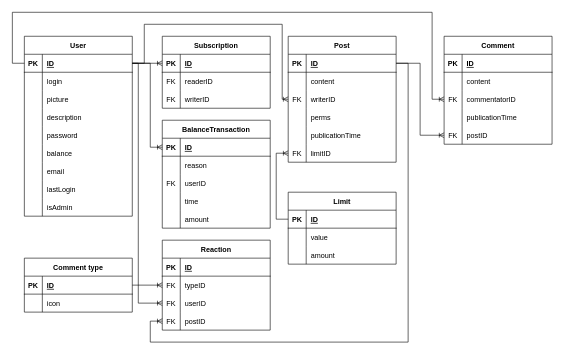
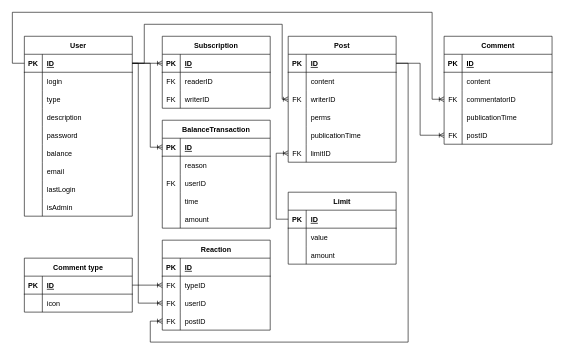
- <mxCell id="11" value="picture" style="shape=partialRectangle;connectable=0;fillColor=none;top=0;left=0;bottom=0;right=0;align=left;spacingLeft=6;overflow=hidden;" parent="9" vertex="1"><mxGeometry x="30" width="150" height="30" as="geometry"><mxRectangle width="150" height="30" as="alternateBounds" /></mxGeometry></mxCell>
+ <mxCell id="11" value="type" style="shape=partialRectangle;connectable=0;fillColor=none;top=0;left=0;bottom=0;right=0;align=left;spacingLeft=6;overflow=hidden;" parent="9" vertex="1"><mxGeometry x="30" width="150" height="30" as="geometry"><mxRectangle width="150" height="30" as="alternateBounds" /></mxGeometry></mxCell>
